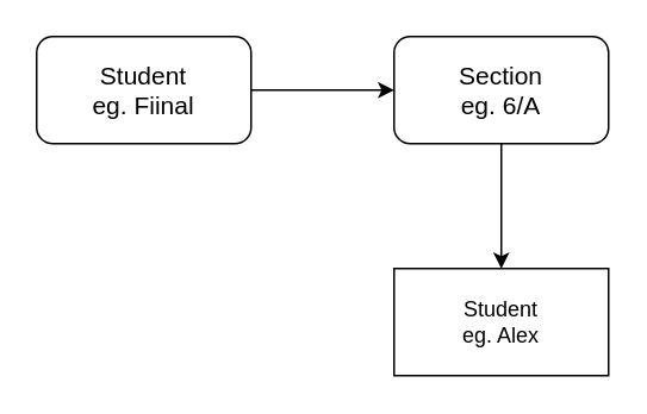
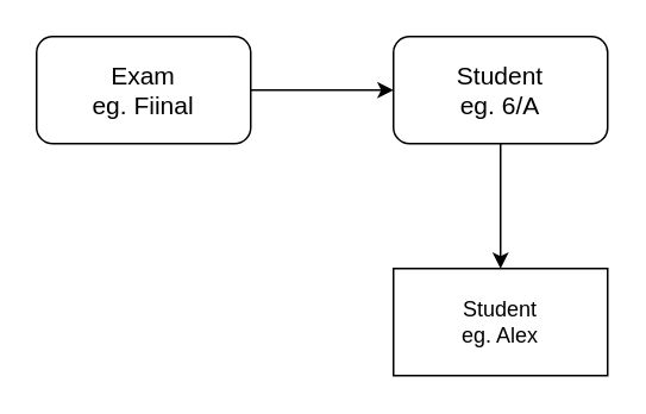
- <mxCell id="3" value="&lt;font style=&quot;font-size: 14px;&quot;&gt;Student&lt;br&gt;eg. Fiinal&lt;/font&gt;" style="rounded=1;whiteSpace=wrap;html=1;" vertex="1" parent="1"><mxGeometry x="20" y="20" width="120" height="60" as="geometry" /></mxCell>
+ <mxCell id="3" value="&lt;font style=&quot;font-size: 14px;&quot;&gt;Exam&lt;br&gt;eg. Fiinal&lt;/font&gt;" style="rounded=1;whiteSpace=wrap;html=1;" vertex="1" parent="1"><mxGeometry x="20" y="20" width="120" height="60" as="geometry" /></mxCell>
- <mxCell id="5" value="&lt;font style=&quot;font-size: 14px;&quot;&gt;Section&lt;br&gt;eg. 6/A&lt;/font&gt;" style="rounded=1;whiteSpace=wrap;html=1;" vertex="1" parent="1"><mxGeometry x="220" y="20" width="120" height="60" as="geometry" /></mxCell>
+ <mxCell id="5" value="&lt;font style=&quot;font-size: 14px;&quot;&gt;Student&lt;br&gt;eg. 6/A&lt;/font&gt;" style="rounded=1;whiteSpace=wrap;html=1;" vertex="1" parent="1"><mxGeometry x="220" y="20" width="120" height="60" as="geometry" /></mxCell>
